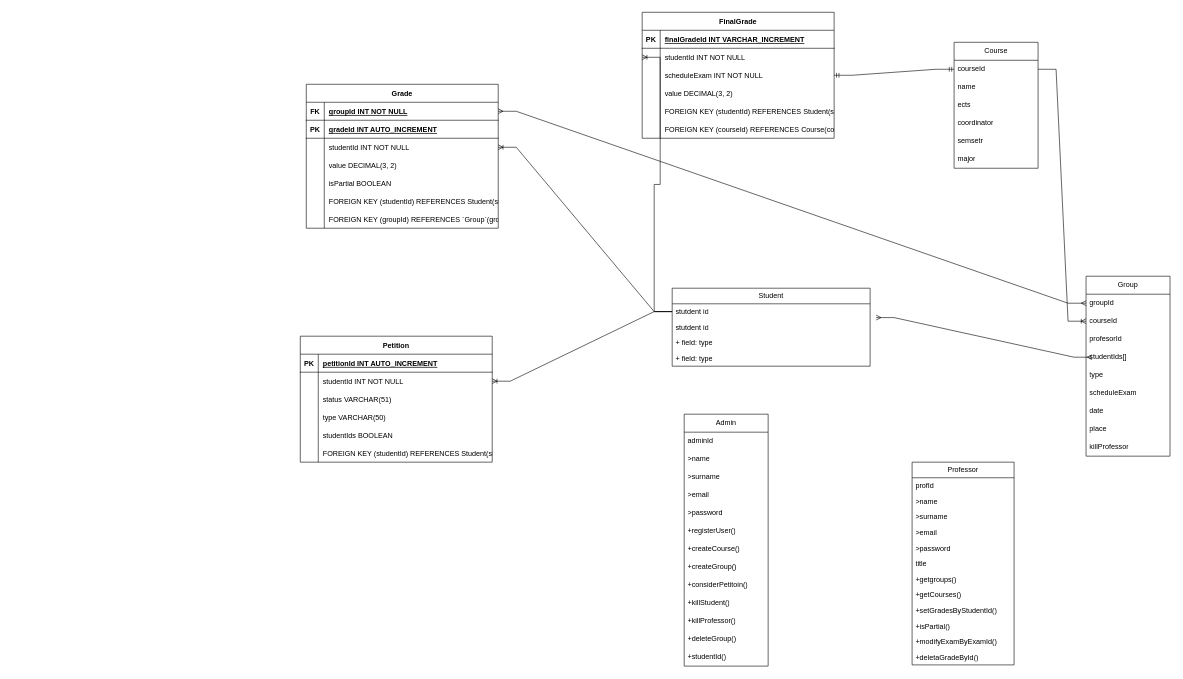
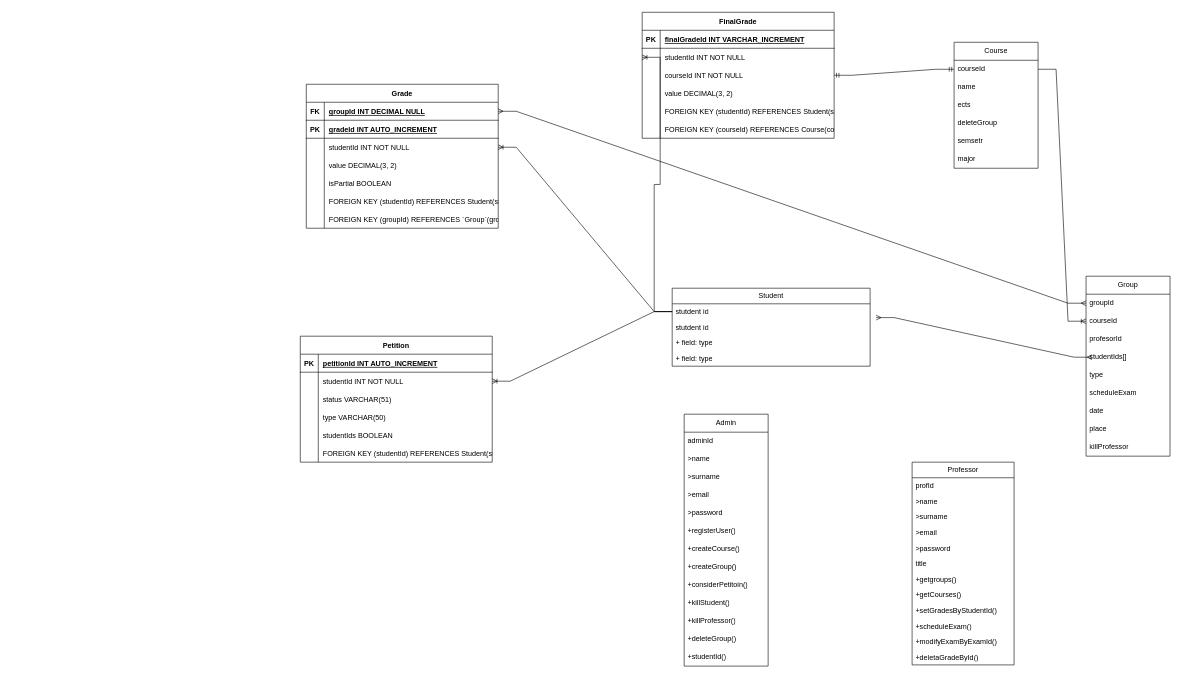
- <mxCell id="33" value="scheduleExam INT NOT NULL" style="shape=partialRectangle;overflow=hidden;connectable=0;fillColor=none;align=left;strokeColor=inherit;top=0;left=0;bottom=0;right=0;spacingLeft=6;" parent="31" vertex="1"><mxGeometry x="30" width="290" height="30" as="geometry"><mxRectangle width="290" height="30" as="alternateBounds" /></mxGeometry></mxCell>
+ <mxCell id="33" value="courseId INT NOT NULL" style="shape=partialRectangle;overflow=hidden;connectable=0;fillColor=none;align=left;strokeColor=inherit;top=0;left=0;bottom=0;right=0;spacingLeft=6;" parent="31" vertex="1"><mxGeometry x="30" width="290" height="30" as="geometry"><mxRectangle width="290" height="30" as="alternateBounds" /></mxGeometry></mxCell>
- <mxCell id="5" value="groupId INT NOT NULL" style="shape=partialRectangle;overflow=hidden;connectable=0;fillColor=none;align=left;strokeColor=inherit;top=0;left=0;bottom=0;right=0;spacingLeft=6;fontStyle=5;" parent="3" vertex="1"><mxGeometry x="30" width="290" height="30" as="geometry"><mxRectangle width="290" height="30" as="alternateBounds" /></mxGeometry></mxCell>
+ <mxCell id="5" value="groupId INT DECIMAL NULL" style="shape=partialRectangle;overflow=hidden;connectable=0;fillColor=none;align=left;strokeColor=inherit;top=0;left=0;bottom=0;right=0;spacingLeft=6;fontStyle=5;" parent="3" vertex="1"><mxGeometry x="30" width="290" height="30" as="geometry"><mxRectangle width="290" height="30" as="alternateBounds" /></mxGeometry></mxCell>
- <mxCell id="71" value="coordinator" style="text;strokeColor=none;fillColor=none;align=left;verticalAlign=middle;spacingLeft=4;spacingRight=4;overflow=hidden;points=[[0,0.5],[1,0.5]];portConstraint=eastwest;rotatable=0;whiteSpace=wrap;html=1;" vertex="1" parent="67"><mxGeometry y="120" width="140" height="30" as="geometry" /></mxCell>
+ <mxCell id="71" value="deleteGroup" style="text;strokeColor=none;fillColor=none;align=left;verticalAlign=middle;spacingLeft=4;spacingRight=4;overflow=hidden;points=[[0,0.5],[1,0.5]];portConstraint=eastwest;rotatable=0;whiteSpace=wrap;html=1;" vertex="1" parent="67"><mxGeometry y="120" width="140" height="30" as="geometry" /></mxCell>
- <mxCell id="98" value="+isPartial()" style="text;strokeColor=none;fillColor=none;align=left;verticalAlign=top;spacingLeft=4;spacingRight=4;overflow=hidden;rotatable=0;points=[[0,0.5],[1,0.5]];portConstraint=eastwest;whiteSpace=wrap;html=1;" vertex="1" parent="88"><mxGeometry y="260" width="170" height="26" as="geometry" /></mxCell>
+ <mxCell id="98" value="+scheduleExam()" style="text;strokeColor=none;fillColor=none;align=left;verticalAlign=top;spacingLeft=4;spacingRight=4;overflow=hidden;rotatable=0;points=[[0,0.5],[1,0.5]];portConstraint=eastwest;whiteSpace=wrap;html=1;" vertex="1" parent="88"><mxGeometry y="260" width="170" height="26" as="geometry" /></mxCell>
